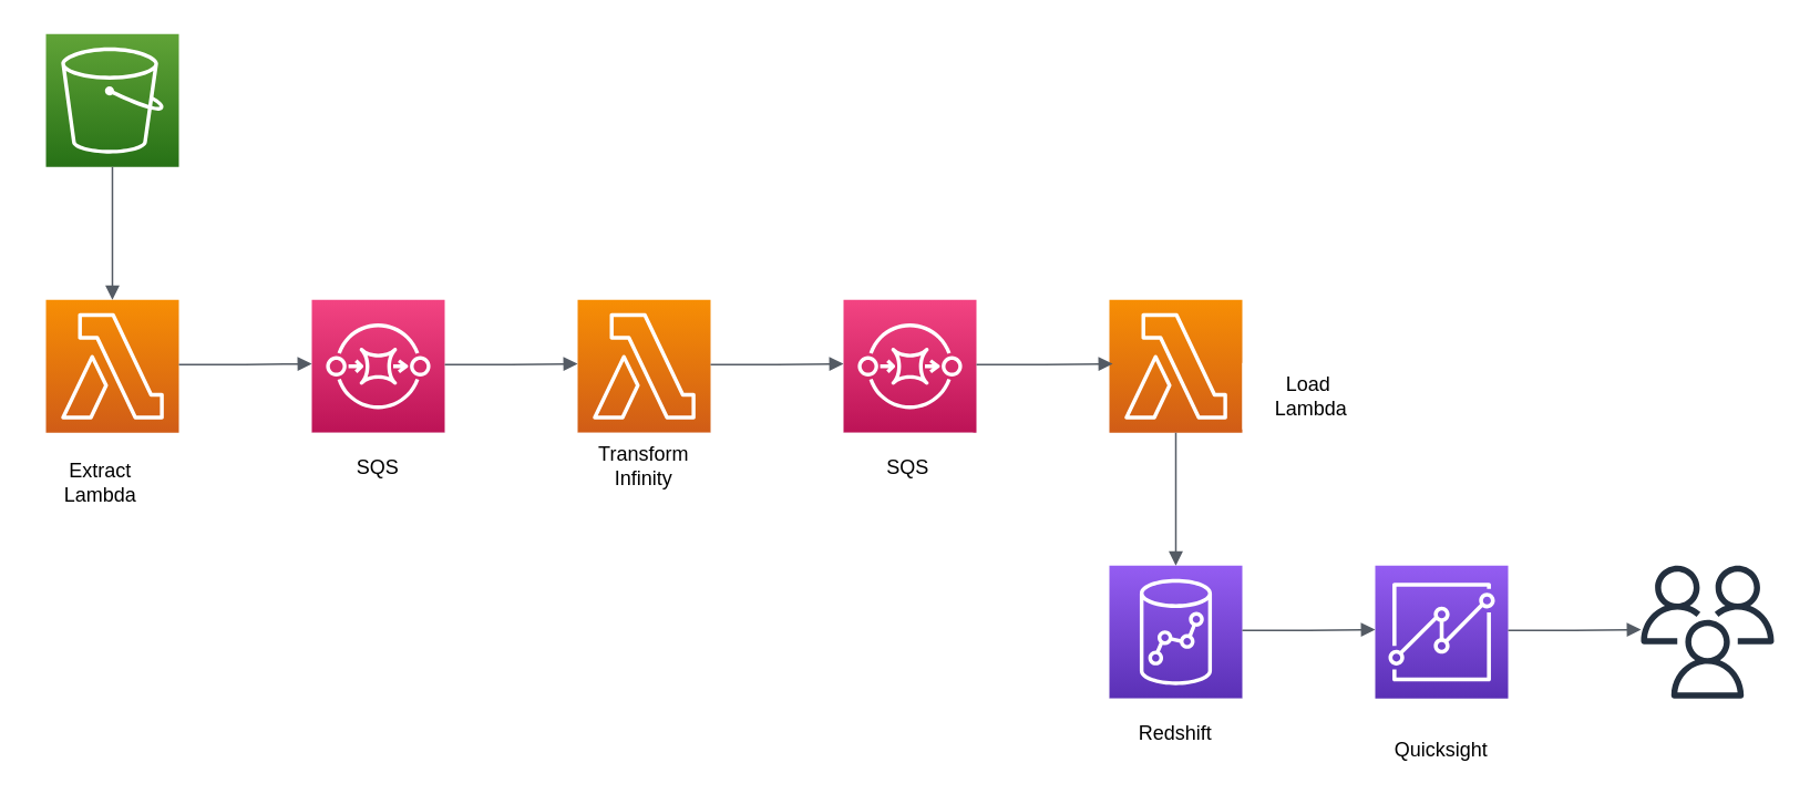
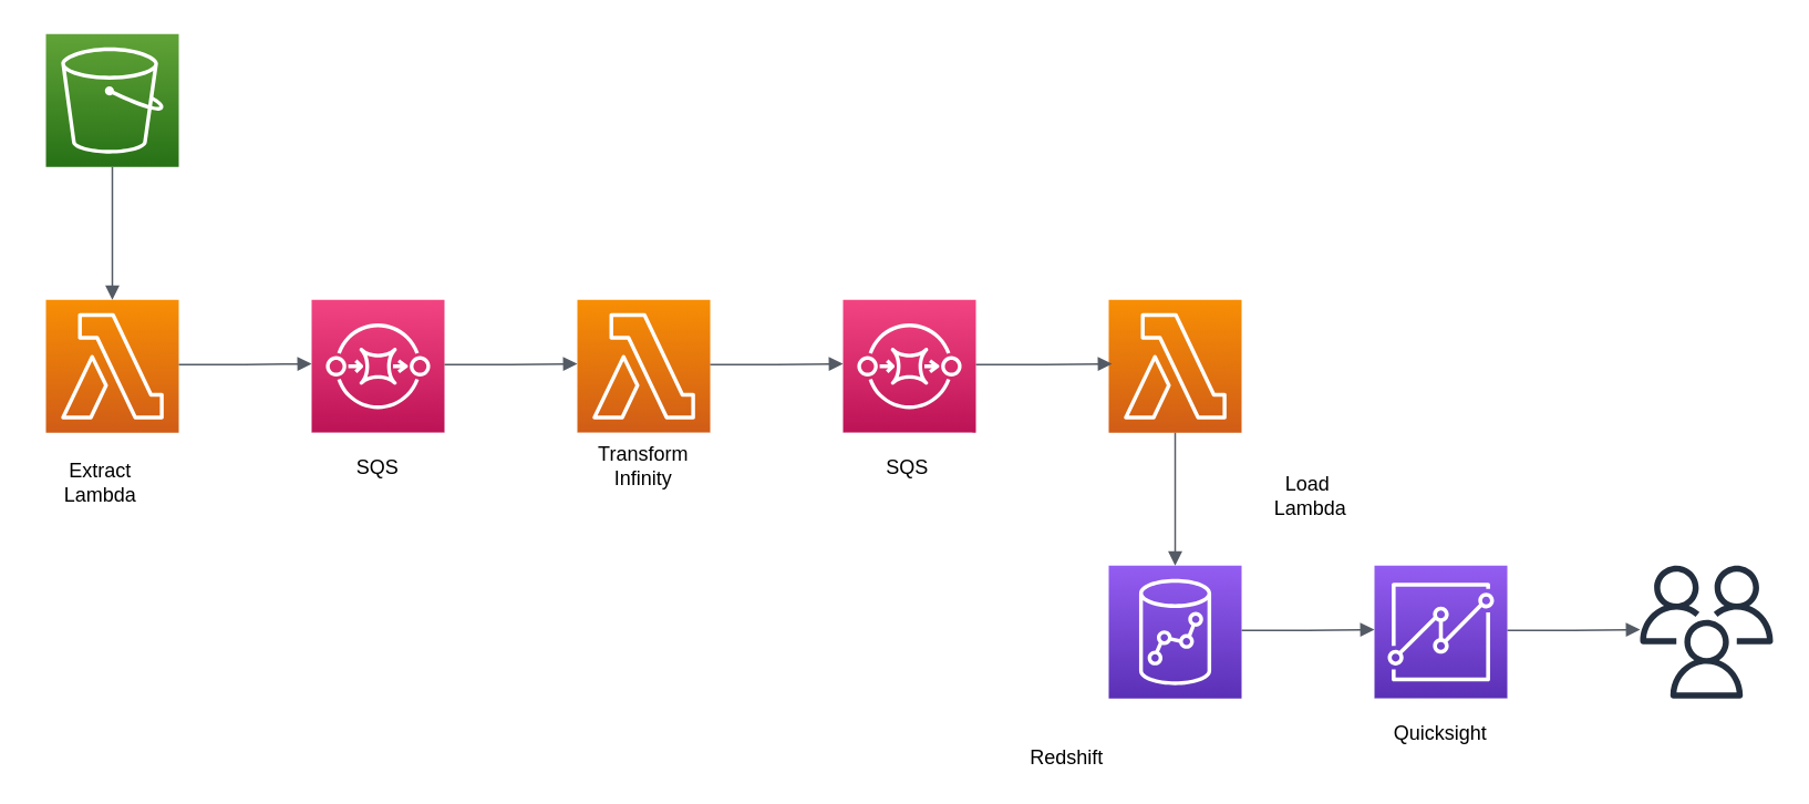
- <mxCell id="19" value="Load&lt;br&gt;&amp;nbsp;Lambda" style="text;html=1;strokeColor=none;align=center;verticalAlign=middle;whiteSpace=wrap;rounded=0;fillColor=#ffffff;" vertex="1" parent="1"><mxGeometry x="747" y="218" width="80" height="40" as="geometry" /></mxCell>
+ <mxCell id="19" value="Load&lt;br&gt;&amp;nbsp;Lambda" style="text;html=1;strokeColor=none;align=center;verticalAlign=middle;whiteSpace=wrap;rounded=0;fillColor=#ffffff;" vertex="1" parent="1"><mxGeometry x="747" y="278" width="80" height="40" as="geometry" /></mxCell>
- <mxCell id="24" value="Redshift" style="text;html=1;strokeColor=none;align=center;verticalAlign=middle;whiteSpace=wrap;rounded=0;fillColor=#ffffff;" vertex="1" parent="1"><mxGeometry x="667" y="420" width="80" height="42" as="geometry" /></mxCell>
+ <mxCell id="24" value="Redshift" style="text;html=1;strokeColor=none;align=center;verticalAlign=middle;whiteSpace=wrap;rounded=0;fillColor=#ffffff;" vertex="1" parent="1"><mxGeometry x="602" y="435" width="80" height="42" as="geometry" /></mxCell>
- <mxCell id="25" value="Quicksight" style="text;html=1;strokeColor=none;align=center;verticalAlign=middle;whiteSpace=wrap;rounded=0;fillColor=#ffffff;" vertex="1" parent="1"><mxGeometry x="827" y="430" width="80" height="42" as="geometry" /></mxCell>
+ <mxCell id="25" value="Quicksight" style="text;html=1;strokeColor=none;align=center;verticalAlign=middle;whiteSpace=wrap;rounded=0;fillColor=#ffffff;" vertex="1" parent="1"><mxGeometry x="827" y="420" width="80" height="42" as="geometry" /></mxCell>
